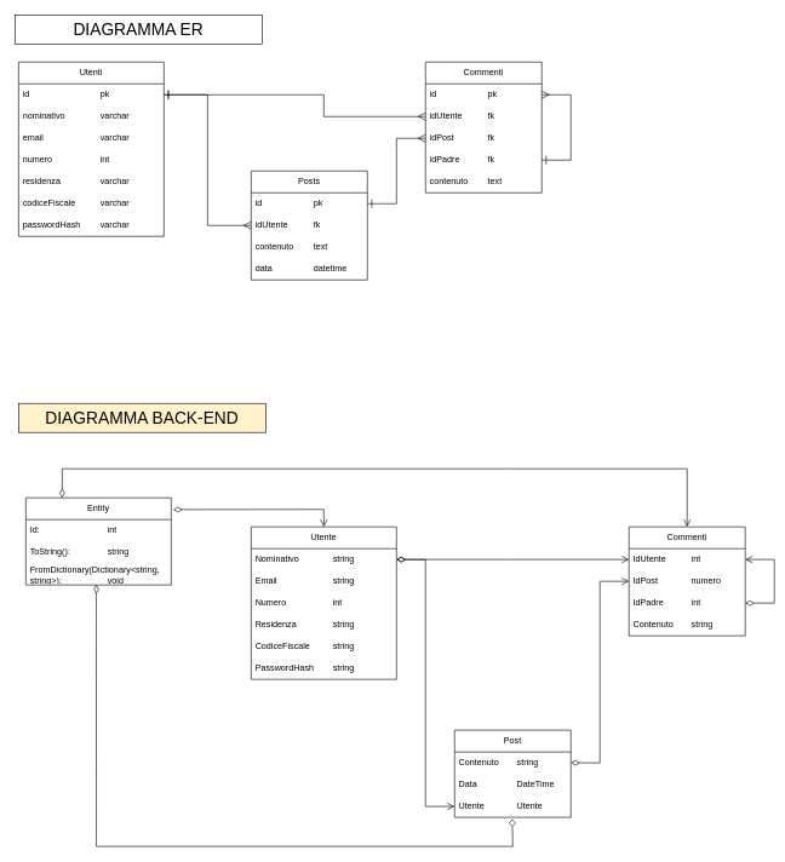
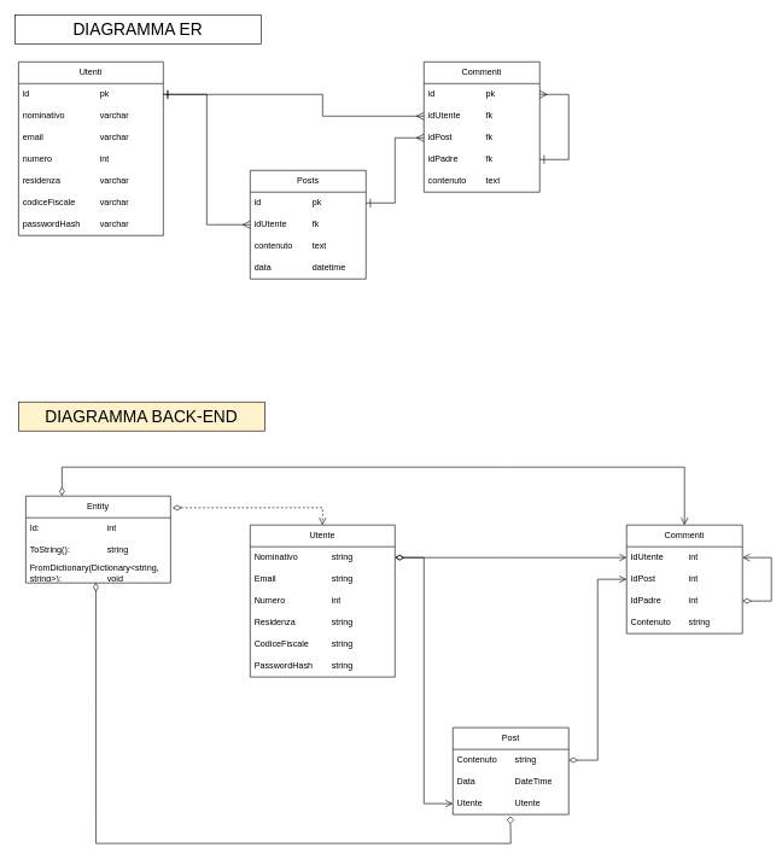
- <mxCell id="51" value="" style="endArrow=open;startArrow=diamondThin;endFill=0;startFill=0;endSize=8;startSize=10;html=1;rounded=0;entryX=0.5;entryY=0;entryDx=0;entryDy=0;exitX=1.013;exitY=0.135;exitDx=0;exitDy=0;exitPerimeter=0;" edge="1" parent="1" source="47" target="24"><mxGeometry width="160" relative="1" as="geometry"><mxPoint x="285" y="705" as="sourcePoint" /><mxPoint x="555" y="705" as="targetPoint" /><Array as="points"><mxPoint x="445" y="701" /></Array></mxGeometry></mxCell>
+ <mxCell id="51" value="" style="endArrow=open;startArrow=diamondThin;endFill=0;startFill=0;endSize=8;startSize=10;html=1;rounded=0;entryX=0.5;entryY=0;entryDx=0;entryDy=0;exitX=1.013;exitY=0.135;exitDx=0;exitDy=0;exitPerimeter=0;dashed=1;" edge="1" parent="1" source="47" target="24"><mxGeometry width="160" relative="1" as="geometry"><mxPoint x="285" y="705" as="sourcePoint" /><mxPoint x="555" y="705" as="targetPoint" /><Array as="points"><mxPoint x="445" y="701" /></Array></mxGeometry></mxCell>
- <mxCell id="39" value="IdPost&lt;span style=&quot;white-space: pre;&quot;&gt;&#09;&lt;/span&gt;&lt;span style=&quot;white-space: pre;&quot;&gt;&#09;&lt;/span&gt;numero" style="text;strokeColor=none;fillColor=none;align=left;verticalAlign=middle;spacingLeft=4;spacingRight=4;overflow=hidden;points=[[0,0.5],[1,0.5]];portConstraint=eastwest;rotatable=0;whiteSpace=wrap;html=1;" vertex="1" parent="37"><mxGeometry y="60" width="160" height="30" as="geometry" /></mxCell>
+ <mxCell id="39" value="IdPost&lt;span style=&quot;white-space: pre;&quot;&gt;&#09;&lt;/span&gt;&lt;span style=&quot;white-space: pre;&quot;&gt;&#09;&lt;/span&gt;int" style="text;strokeColor=none;fillColor=none;align=left;verticalAlign=middle;spacingLeft=4;spacingRight=4;overflow=hidden;points=[[0,0.5],[1,0.5]];portConstraint=eastwest;rotatable=0;whiteSpace=wrap;html=1;" vertex="1" parent="37"><mxGeometry y="60" width="160" height="30" as="geometry" /></mxCell>
